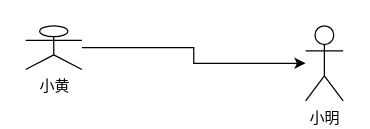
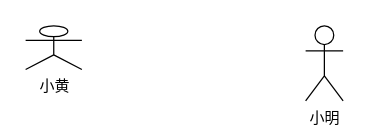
- <mxCell id="2" value="" style="edgeStyle=orthogonalEdgeStyle;rounded=0;orthogonalLoop=1;jettySize=auto;html=1;" edge="1" parent="1" source="3" target="4"><mxGeometry relative="1" as="geometry" /></mxCell>
